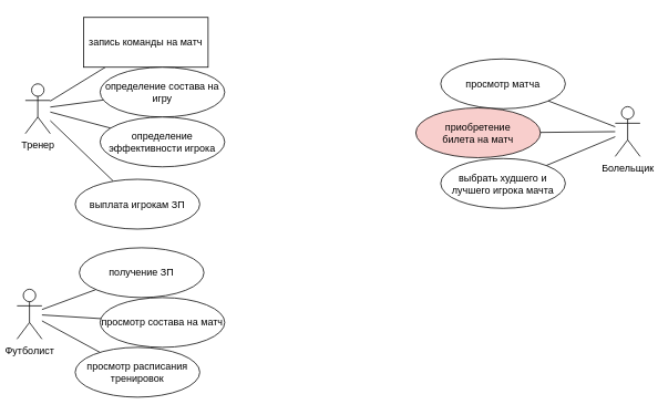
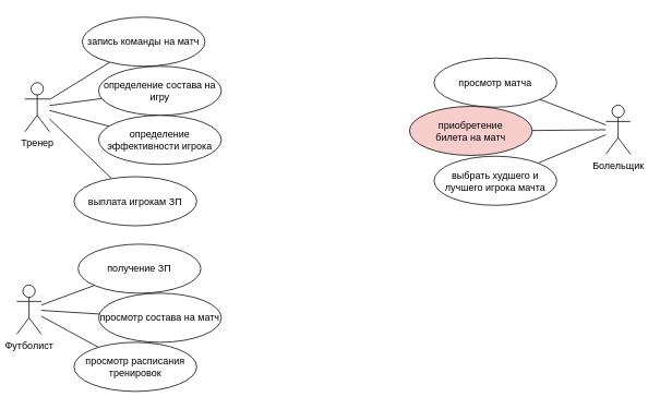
- <mxCell id="4" value="запись команды на матч" style="whiteSpace=wrap;html=1;rounded=0;" parent="1" vertex="1"><mxGeometry x="100" y="20.5" width="150" height="60" as="geometry" /></mxCell>
+ <mxCell id="4" value="запись команды на матч" style="ellipse;whiteSpace=wrap;html=1;" parent="1" vertex="1"><mxGeometry x="100" y="20.5" width="150" height="60" as="geometry" /></mxCell>
